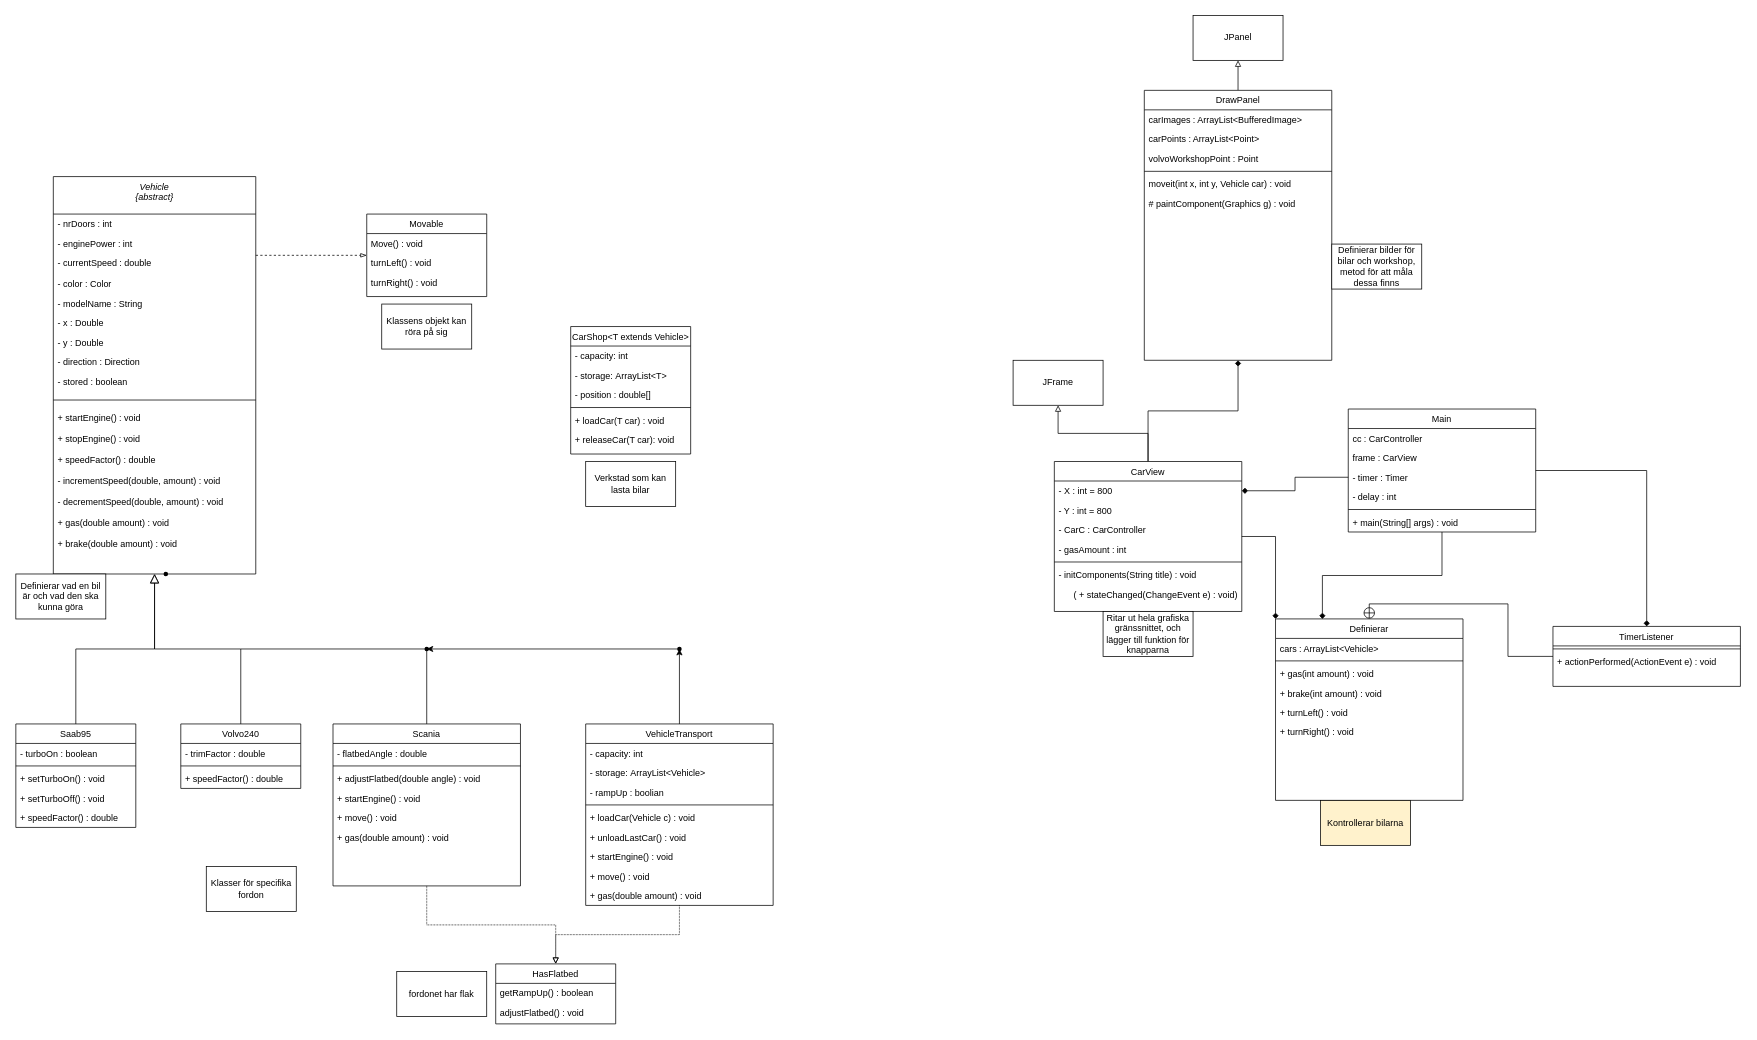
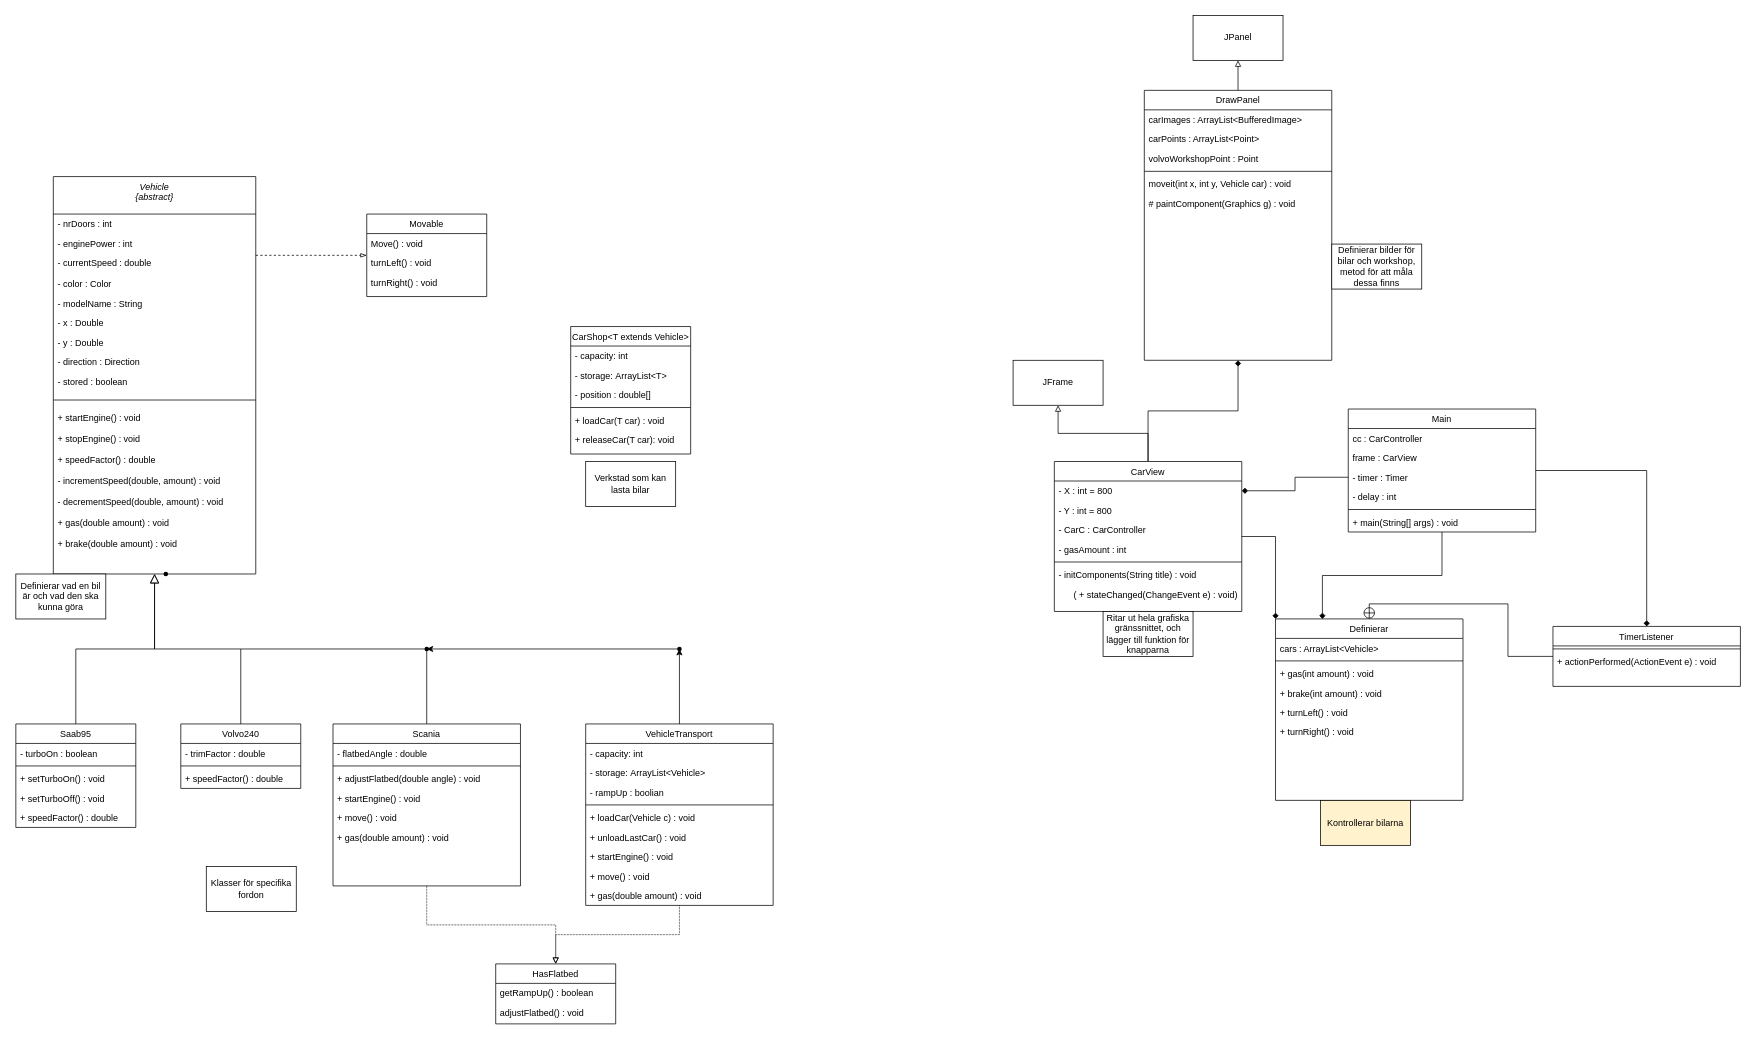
- <mxCell id="116" value="Klassens objekt kan röra på sig" style="rounded=0;whiteSpace=wrap;html=1;" parent="1" vertex="1"><mxGeometry x="508" y="405" width="120" height="60" as="geometry" /></mxCell>
- <mxCell id="115" value="&lt;div&gt;fordonet har flak&lt;/div&gt;" style="rounded=0;whiteSpace=wrap;html=1;" parent="1" vertex="1"><mxGeometry x="528" y="1295" width="120" height="60" as="geometry" /></mxCell>
